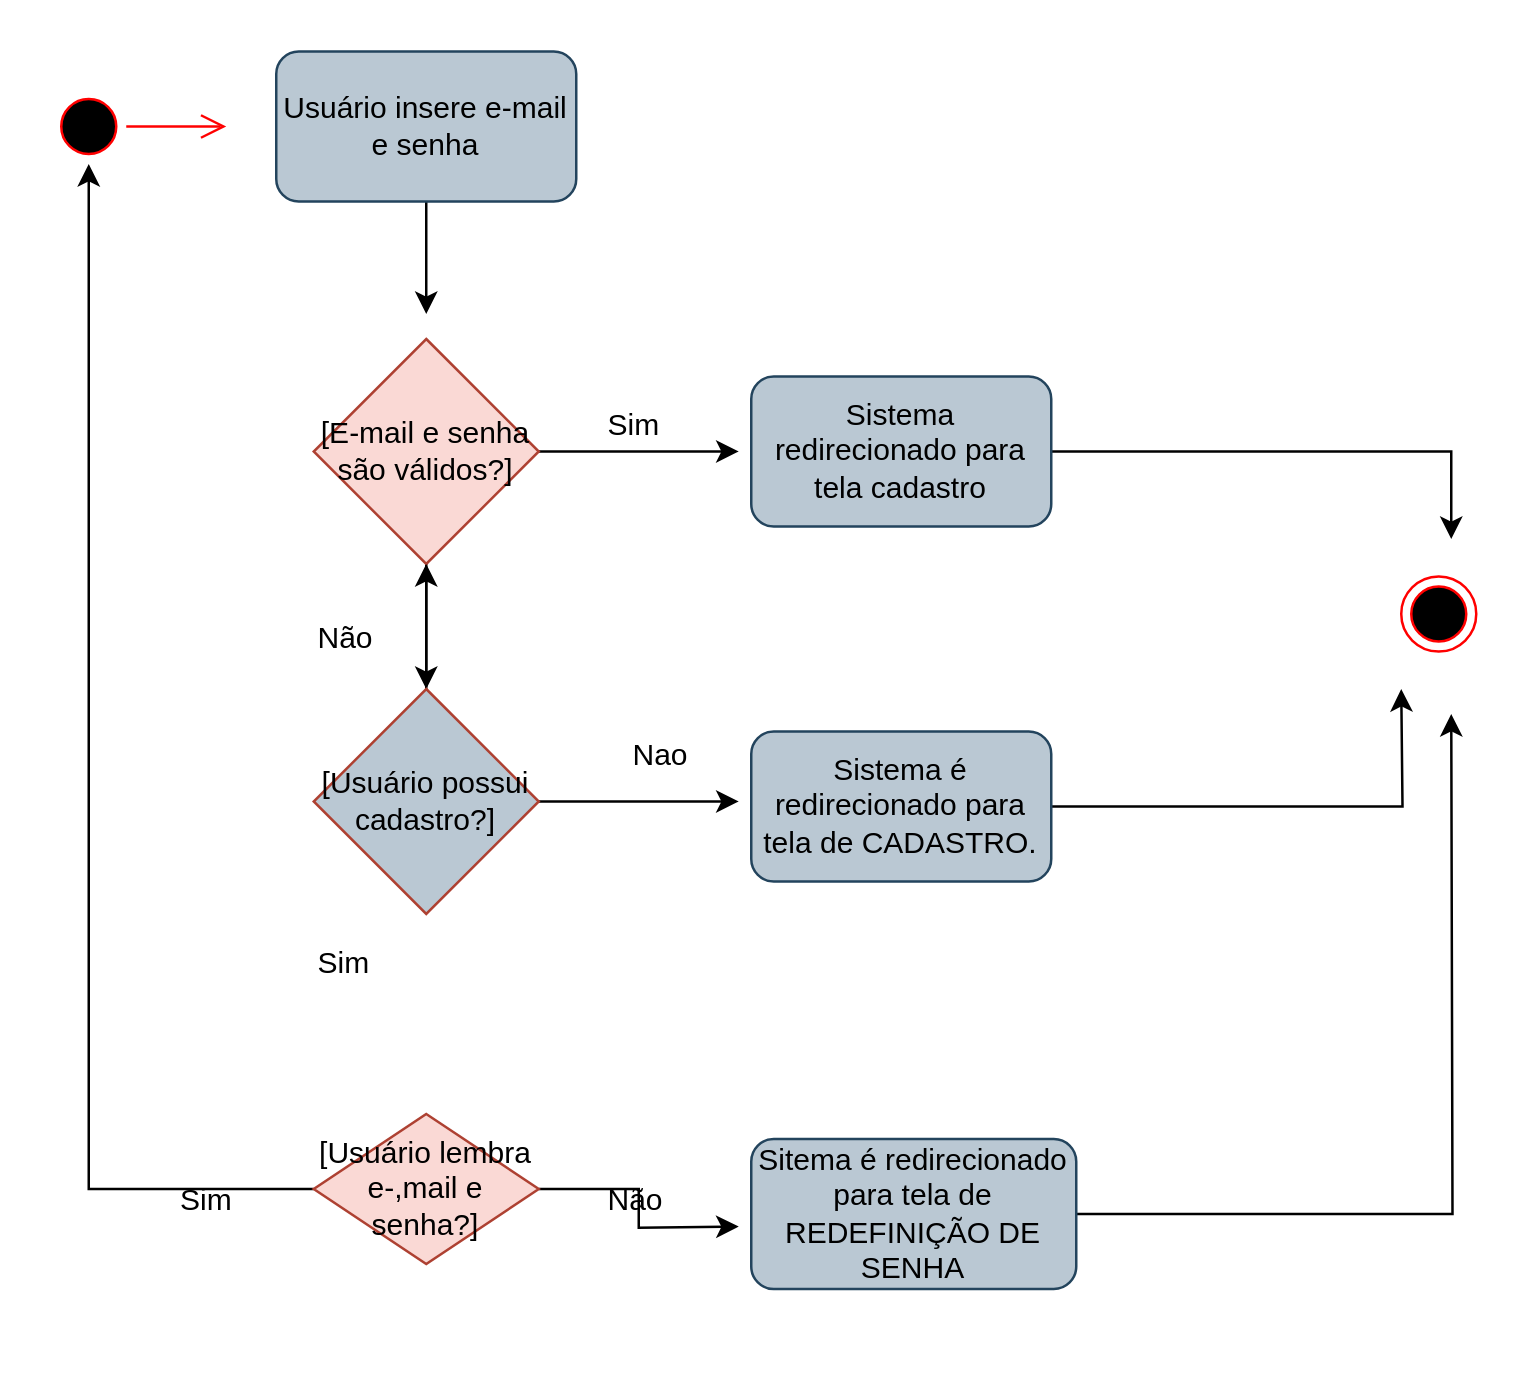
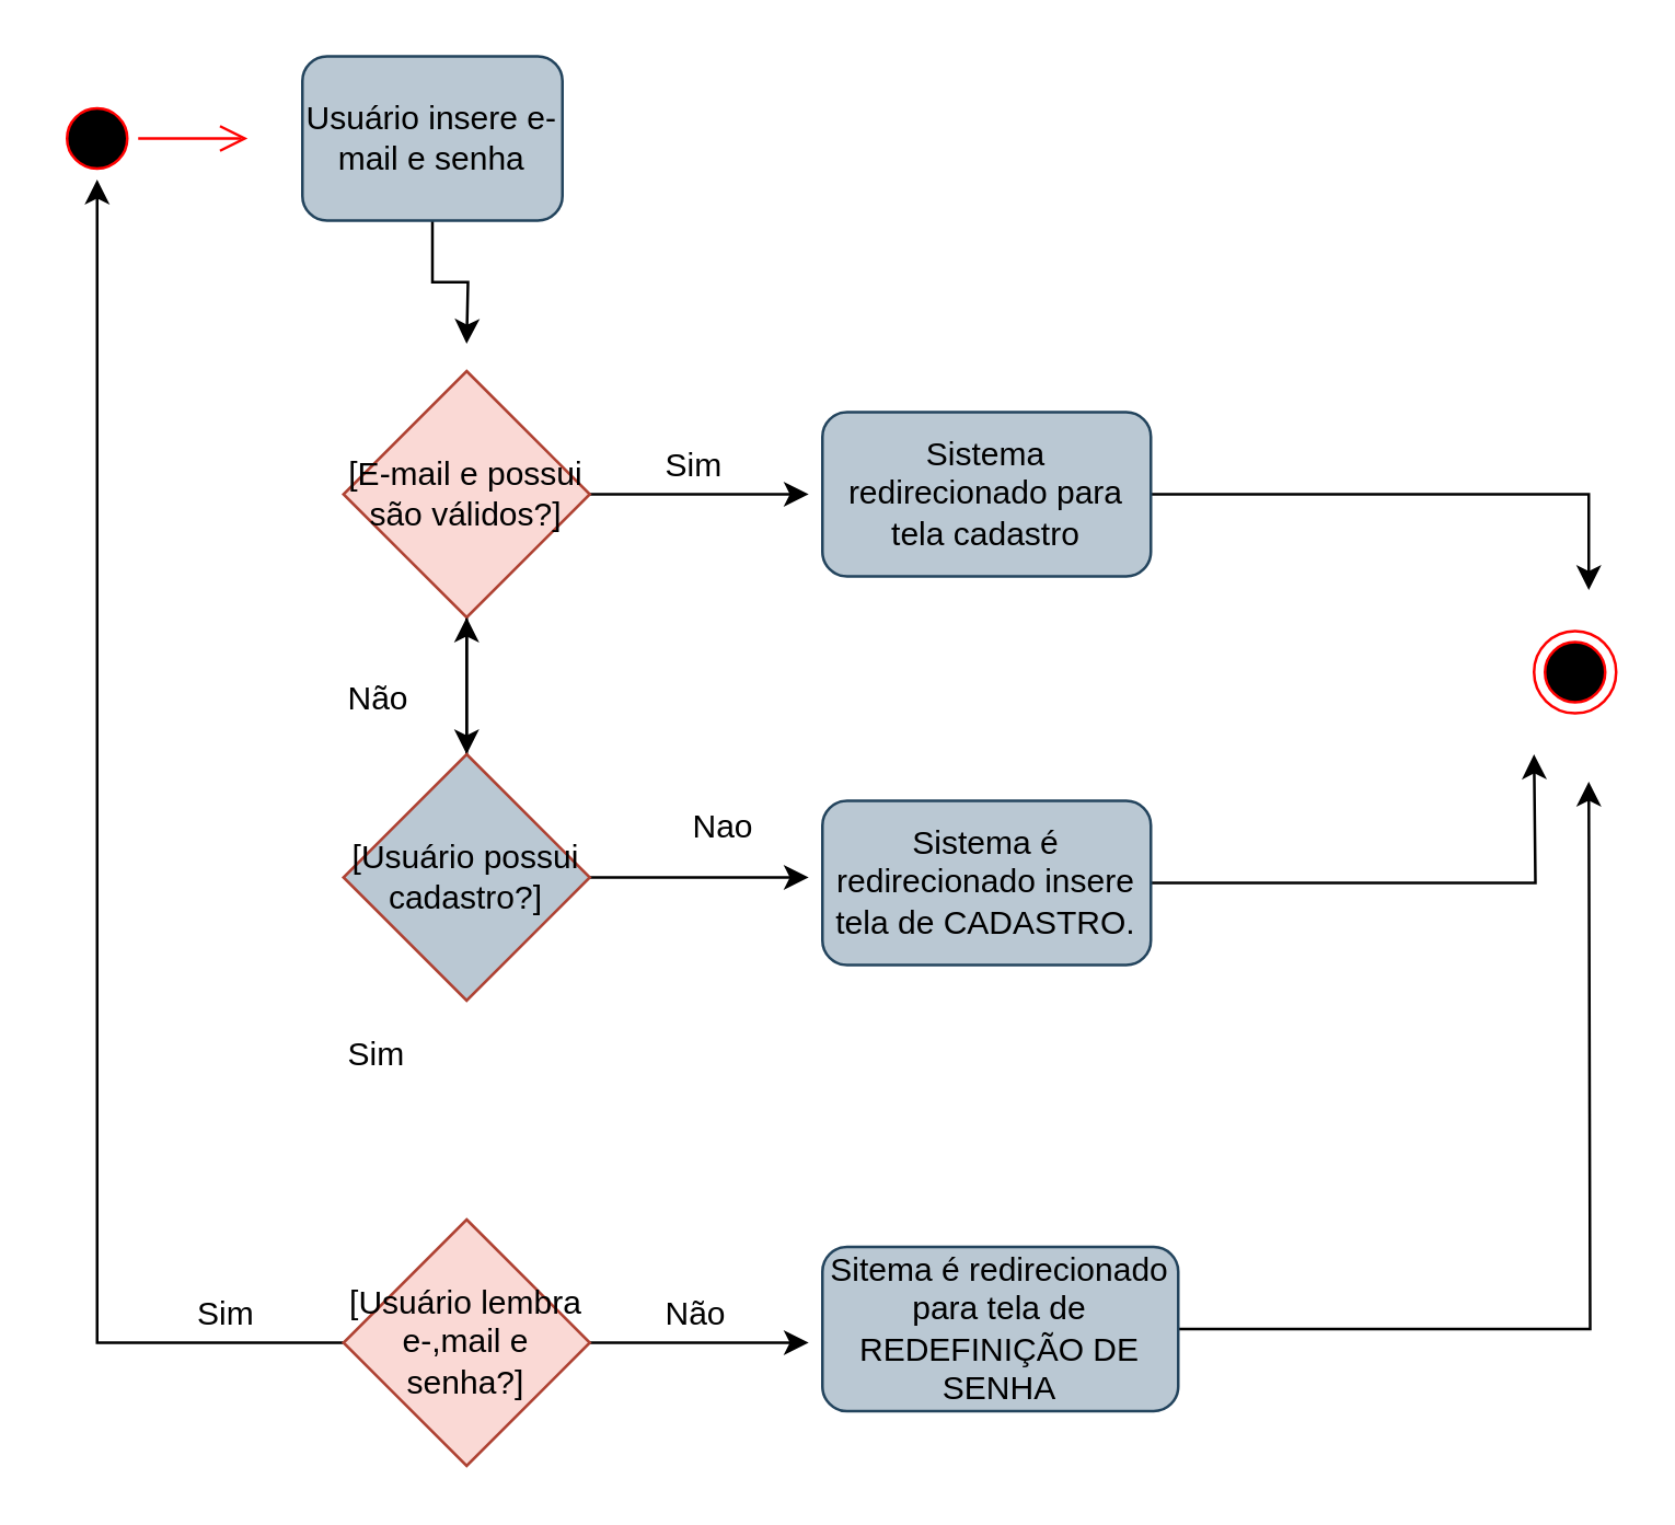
- <mxCell id="5" value="Usuário insere e-mail e senha" style="rounded=1;whiteSpace=wrap;html=1;fillColor=#bac8d3;strokeColor=#23445d;" vertex="1" parent="1"><mxGeometry x="110" y="20" width="120" height="60" as="geometry" /></mxCell>
+ <mxCell id="5" value="Usuário insere e-mail e senha" style="rounded=1;whiteSpace=wrap;html=1;fillColor=#bac8d3;strokeColor=#23445d;" vertex="1" parent="1"><mxGeometry x="110" y="20" width="95" height="60" as="geometry" /></mxCell>
- <mxCell id="8" value="[E-mail e senha são válidos?]" style="rhombus;whiteSpace=wrap;html=1;fillColor=#fad9d5;strokeColor=#ae4132;" vertex="1" parent="1"><mxGeometry x="125" y="135" width="90" height="90" as="geometry" /></mxCell>
+ <mxCell id="8" value="[E-mail e possui são válidos?]" style="rhombus;whiteSpace=wrap;html=1;fillColor=#fad9d5;strokeColor=#ae4132;" vertex="1" parent="1"><mxGeometry x="125" y="135" width="90" height="90" as="geometry" /></mxCell>
- <mxCell id="22" value="Sistema é redirecionado para tela de CADASTRO." style="rounded=1;whiteSpace=wrap;html=1;fillColor=#bac8d3;strokeColor=#23445d;" vertex="1" parent="1"><mxGeometry x="300" y="292" width="120" height="60" as="geometry" /></mxCell>
+ <mxCell id="22" value="Sistema é redirecionado insere tela de CADASTRO." style="rounded=1;whiteSpace=wrap;html=1;fillColor=#bac8d3;strokeColor=#23445d;" vertex="1" parent="1"><mxGeometry x="300" y="292" width="120" height="60" as="geometry" /></mxCell>
- <mxCell id="18" value="[Usuário lembra e-,mail e senha?]" style="rhombus;whiteSpace=wrap;html=1;fillColor=#fad9d5;strokeColor=#ae4132;" vertex="1" parent="1"><mxGeometry x="125" y="445" width="90" height="60" as="geometry" /></mxCell>
+ <mxCell id="18" value="[Usuário lembra e-,mail e senha?]" style="rhombus;whiteSpace=wrap;html=1;fillColor=#fad9d5;strokeColor=#ae4132;" vertex="1" parent="1"><mxGeometry x="125" y="445" width="90" height="90" as="geometry" /></mxCell>
